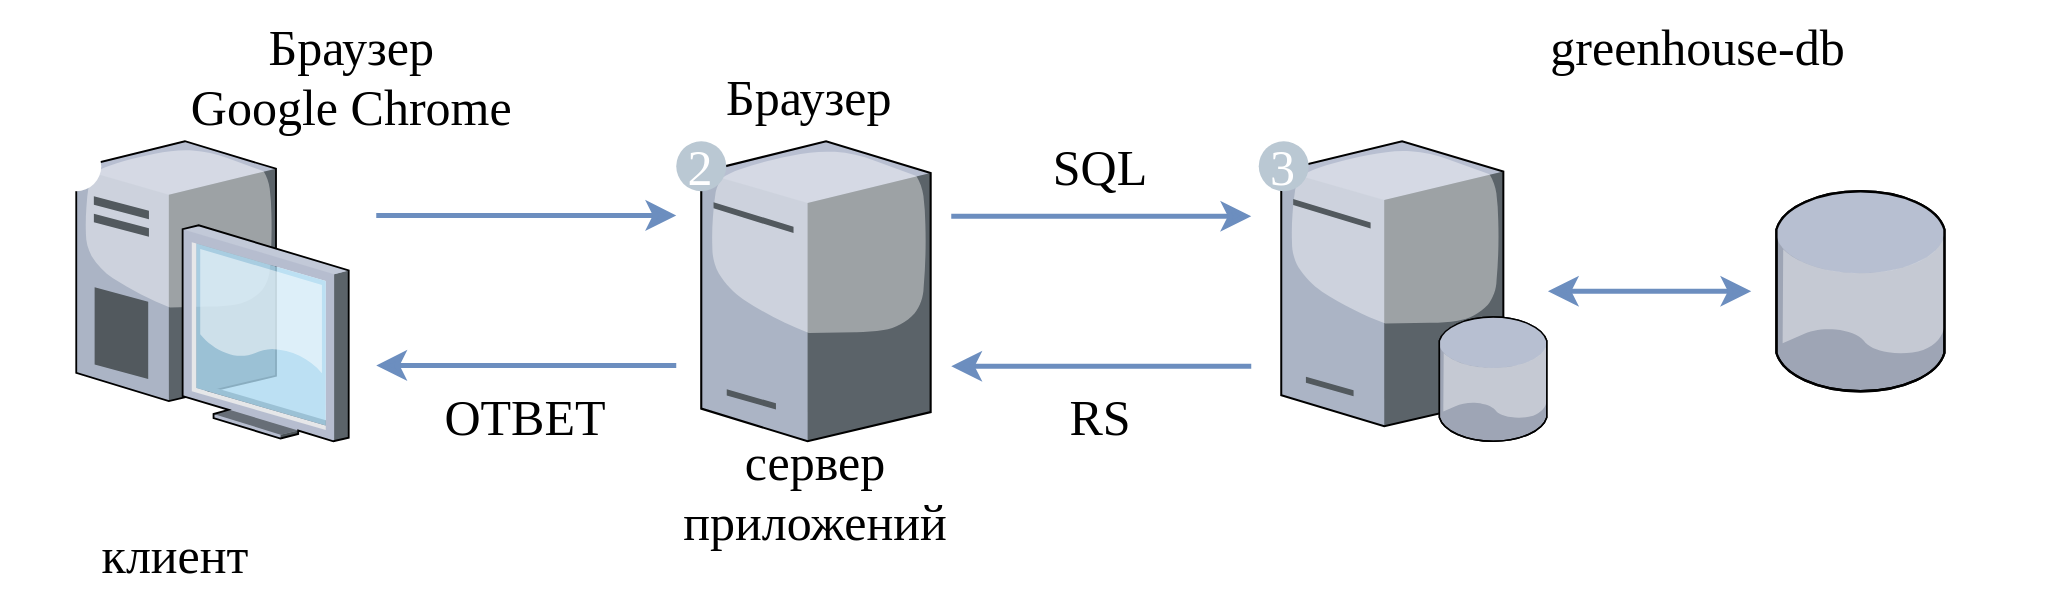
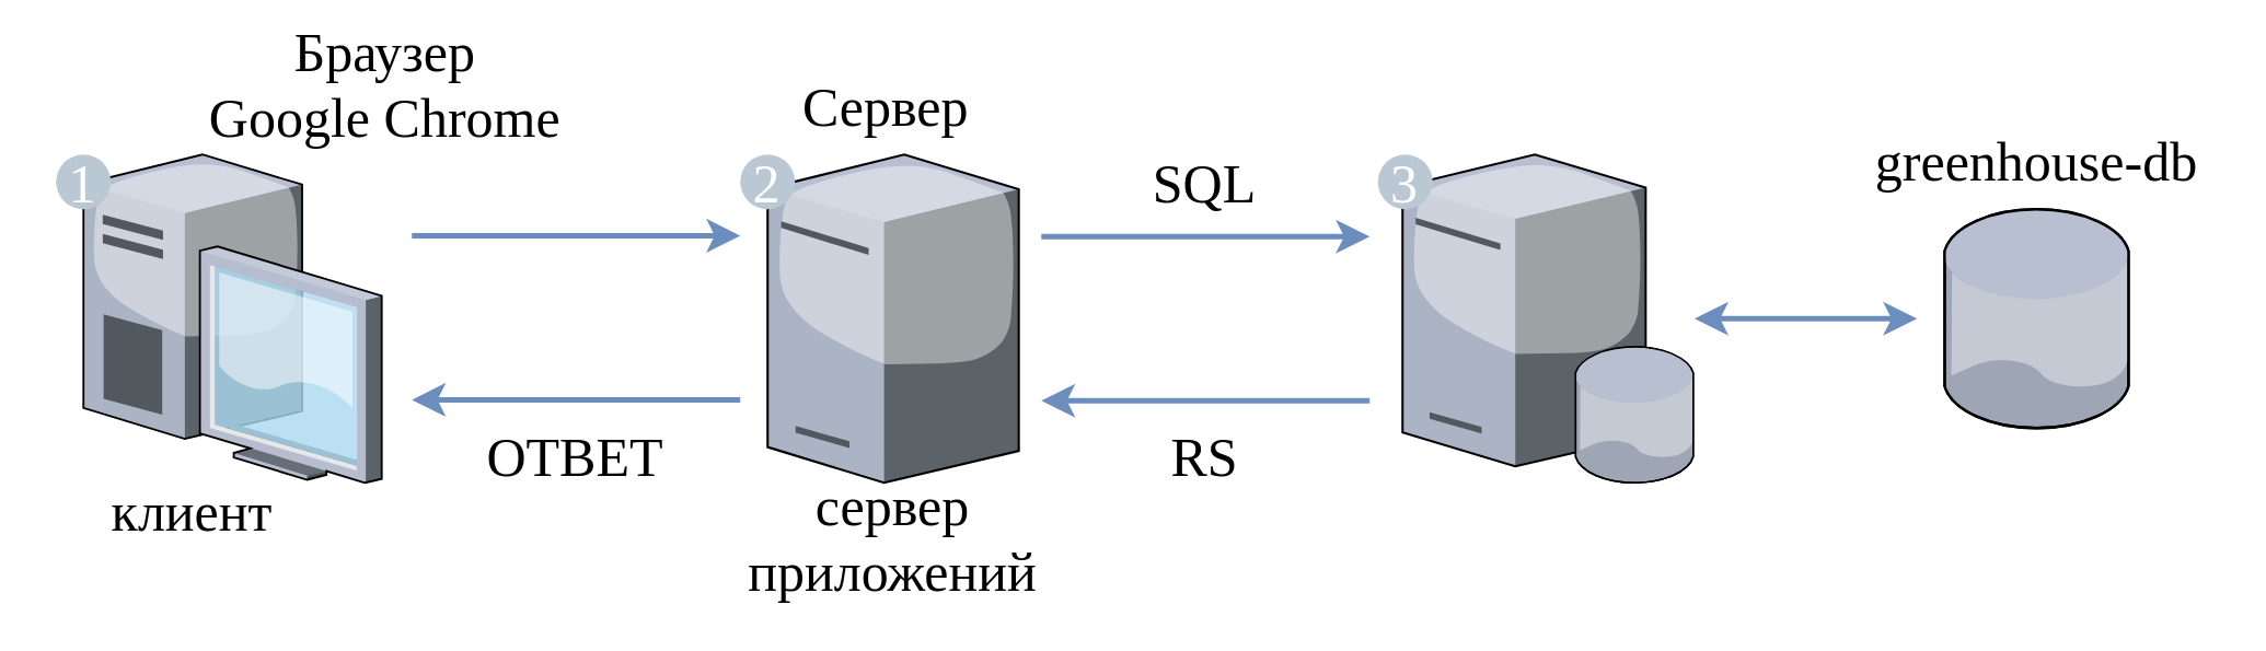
- <mxCell id="18" value="greenhouse-db" style="text;html=1;strokeColor=none;fillColor=none;align=center;verticalAlign=middle;whiteSpace=wrap;rounded=0;fontFamily=XO Thames;fontSize=20;" parent="1" vertex="1"><mxGeometry x="617" y="8" width="124" height="20" as="geometry" /></mxCell>
+ <mxCell id="18" value="greenhouse-db" style="text;html=1;strokeColor=none;fillColor=none;align=center;verticalAlign=middle;whiteSpace=wrap;rounded=0;fontFamily=XO Thames;fontSize=20;" parent="1" vertex="1"><mxGeometry x="682" y="48" width="124" height="20" as="geometry" /></mxCell>
- <mxCell id="17" value="Браузер&amp;nbsp;" style="text;html=1;strokeColor=none;fillColor=none;align=center;verticalAlign=middle;whiteSpace=wrap;rounded=0;fontFamily=XO Thames;fontSize=20;" parent="1" vertex="1"><mxGeometry x="271.76" y="28" width="108.24" height="20" as="geometry" /></mxCell>
+ <mxCell id="17" value="Сервер&amp;nbsp;" style="text;html=1;strokeColor=none;fillColor=none;align=center;verticalAlign=middle;whiteSpace=wrap;rounded=0;fontFamily=XO Thames;fontSize=20;" parent="1" vertex="1"><mxGeometry x="271.76" y="28" width="108.24" height="20" as="geometry" /></mxCell>
- <mxCell id="19" value="1" style="ellipse;whiteSpace=wrap;html=1;aspect=fixed;fontFamily=XO Thames;fontSize=20;fillColor=#ffffff;strokeColor=none;fontColor=#FFFFFF;" parent="1" vertex="1"><mxGeometry x="20" y="56" width="20" height="20" as="geometry" /></mxCell>
+ <mxCell id="19" value="1" style="ellipse;whiteSpace=wrap;html=1;aspect=fixed;fontFamily=XO Thames;fontSize=20;fillColor=#bac8d3;strokeColor=none;fontColor=#FFFFFF;" parent="1" vertex="1"><mxGeometry x="20" y="56" width="20" height="20" as="geometry" /></mxCell>
- <mxCell id="15" value="клиент" style="text;html=1;strokeColor=none;fillColor=none;align=center;verticalAlign=middle;whiteSpace=wrap;rounded=0;fontFamily=XO Thames;fontSize=20;" parent="1" vertex="1"><mxGeometry x="40" y="211" width="60" height="20" as="geometry" /></mxCell>
+ <mxCell id="15" value="клиент" style="text;html=1;strokeColor=none;fillColor=none;align=center;verticalAlign=middle;whiteSpace=wrap;rounded=0;fontFamily=XO Thames;fontSize=20;" parent="1" vertex="1"><mxGeometry x="40" y="176" width="60" height="20" as="geometry" /></mxCell>
